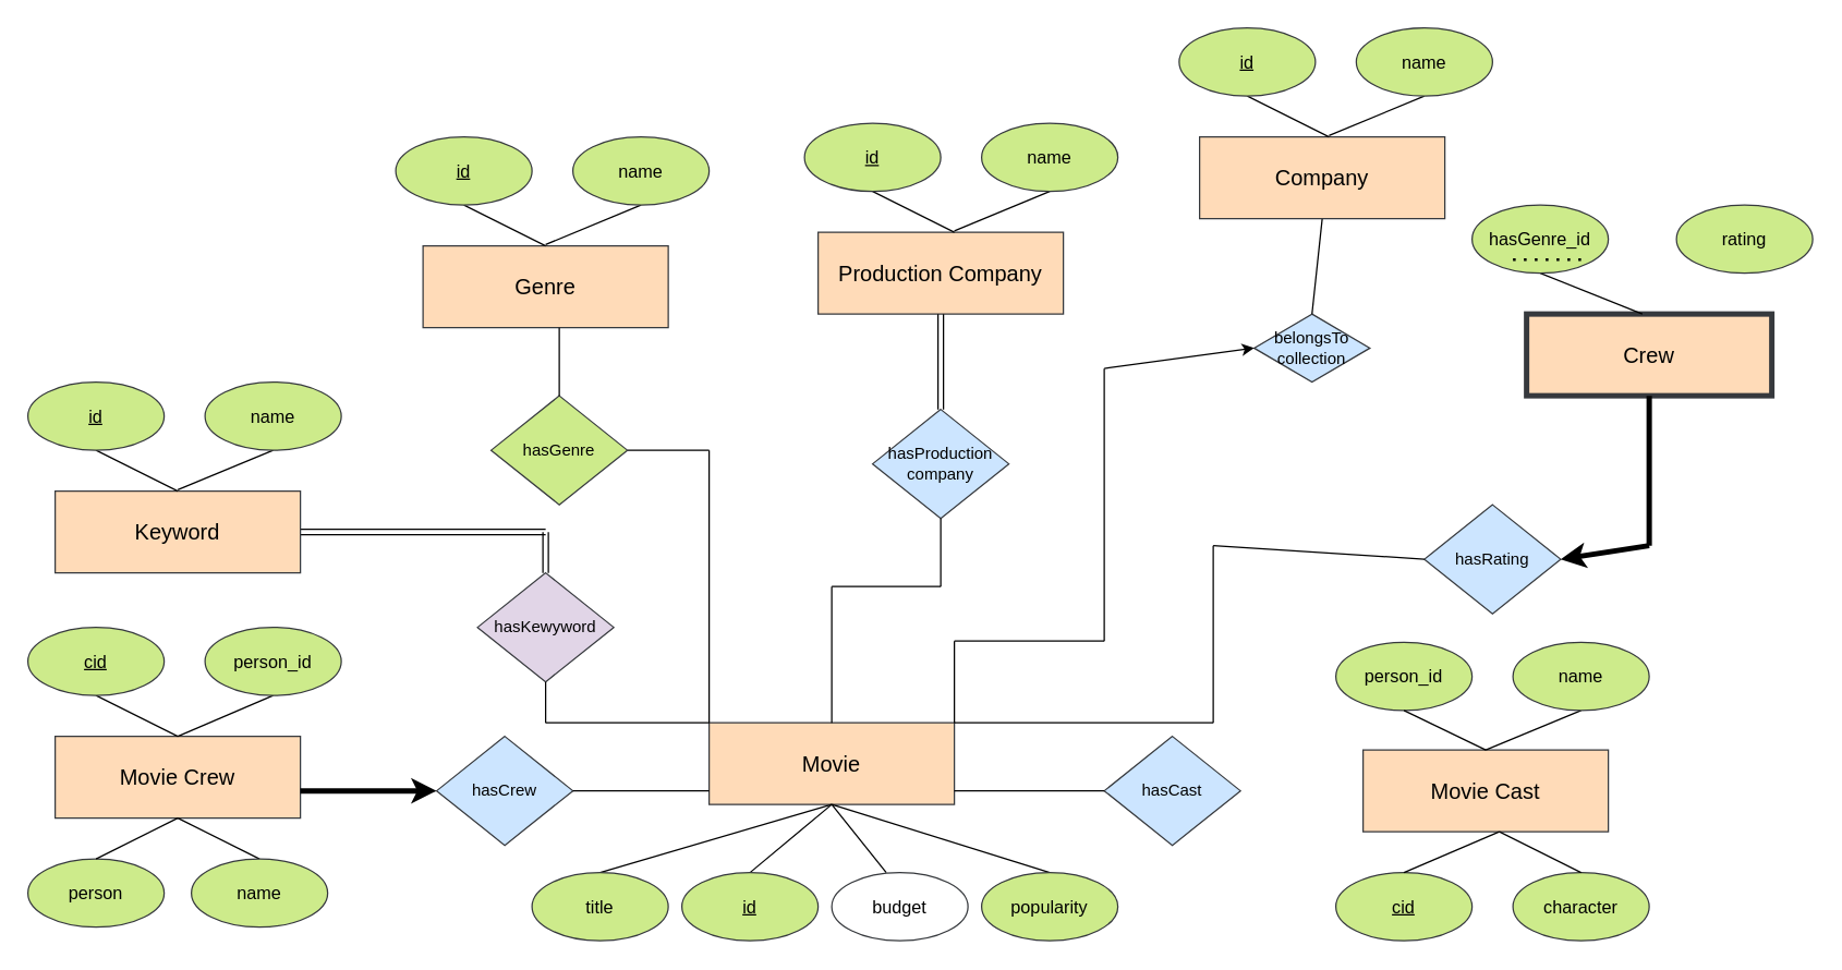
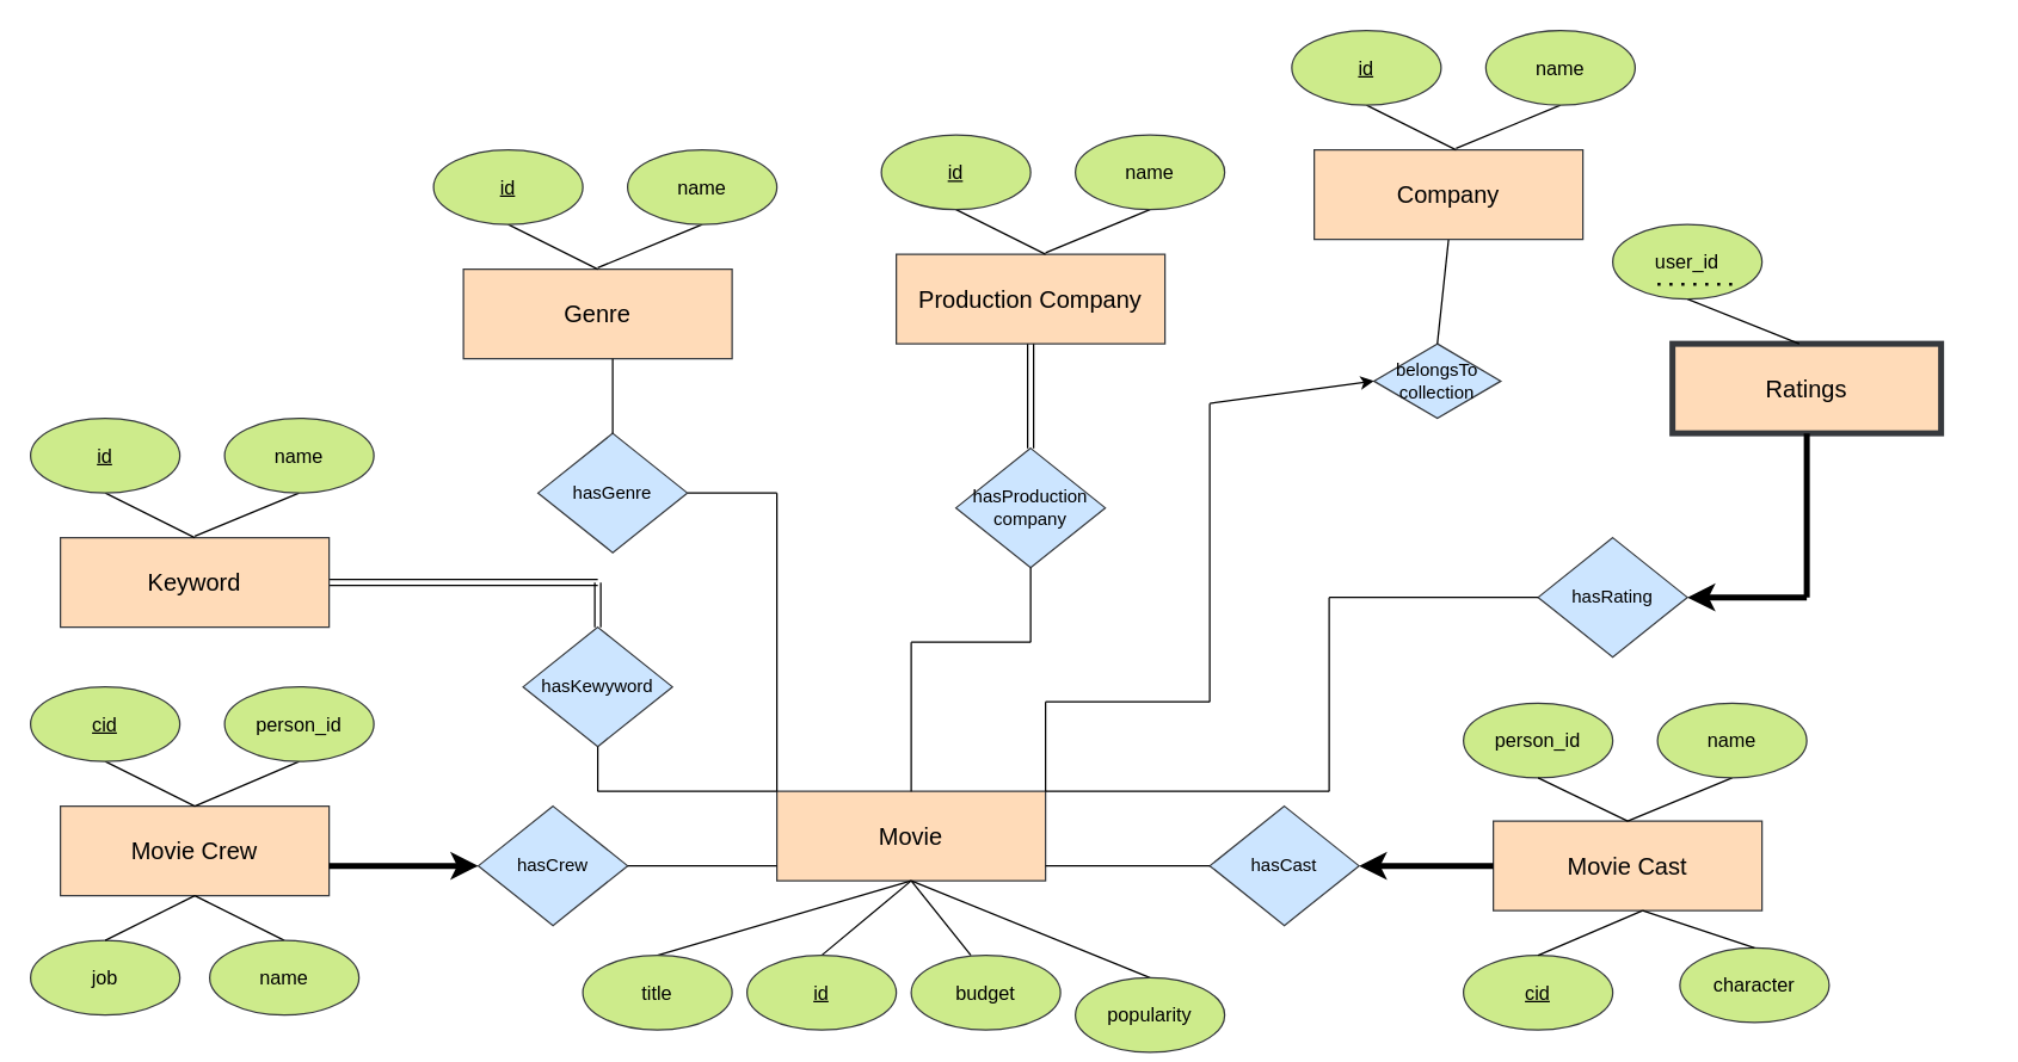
- <mxCell id="74" value="&lt;p class=&quot;MsoNormal&quot;&gt;hasGenre_id&lt;/p&gt;" style="ellipse;whiteSpace=wrap;html=1;fillColor=#cdeb8b;strokeColor=#36393d;fontSize=13;" parent="1" vertex="1"><mxGeometry x="1080" y="150" width="100" height="50" as="geometry" /></mxCell>
+ <mxCell id="74" value="&lt;p class=&quot;MsoNormal&quot;&gt;user_id&lt;/p&gt;" style="ellipse;whiteSpace=wrap;html=1;fillColor=#cdeb8b;strokeColor=#36393d;fontSize=13;" parent="1" vertex="1"><mxGeometry x="1080" y="150" width="100" height="50" as="geometry" /></mxCell>
- <mxCell id="75" value="rating" style="ellipse;whiteSpace=wrap;html=1;fillColor=#cdeb8b;strokeColor=#36393d;fontSize=13;" parent="1" vertex="1"><mxGeometry x="1230" y="150" width="100" height="50" as="geometry" /></mxCell>
- <mxCell id="72" value="&lt;span style=&quot;font-size: 16px;&quot;&gt;Crew&lt;/span&gt;" style="rounded=0;whiteSpace=wrap;html=1;fontSize=14;fillColor=#ffdbb8;strokeColor=#36393d;perimeterSpacing=0;fillStyle=auto;gradientColor=none;strokeWidth=4;" parent="1" vertex="1"><mxGeometry x="1120" y="230" width="180" height="60" as="geometry" /></mxCell>
+ <mxCell id="72" value="&lt;span style=&quot;font-size: 16px;&quot;&gt;Ratings&lt;/span&gt;" style="rounded=0;whiteSpace=wrap;html=1;fontSize=14;fillColor=#ffdbb8;strokeColor=#36393d;perimeterSpacing=0;fillStyle=auto;gradientColor=none;strokeWidth=4;" parent="1" vertex="1"><mxGeometry x="1120" y="230" width="180" height="60" as="geometry" /></mxCell>
- <mxCell id="44" value="hasGenre" style="rhombus;whiteSpace=wrap;html=1;fillColor=#cdeb8b;strokeColor=#36393d;" parent="1" vertex="1"><mxGeometry x="360" y="290" width="100" height="80" as="geometry" /></mxCell>
+ <mxCell id="44" value="hasGenre" style="rhombus;whiteSpace=wrap;html=1;fillColor=#cce5ff;strokeColor=#36393d;" parent="1" vertex="1"><mxGeometry x="360" y="290" width="100" height="80" as="geometry" /></mxCell>
- <mxCell id="71" value="hasRating" style="rhombus;whiteSpace=wrap;html=1;fillColor=#cce5ff;strokeColor=#36393d;" parent="1" vertex="1"><mxGeometry x="1045" y="370" width="100" height="80" as="geometry" /></mxCell>
+ <mxCell id="71" value="hasRating" style="rhombus;whiteSpace=wrap;html=1;fillColor=#cce5ff;strokeColor=#36393d;" parent="1" vertex="1"><mxGeometry x="1030" y="360" width="100" height="80" as="geometry" /></mxCell>
- <mxCell id="35" value="hasKewyword" style="rhombus;whiteSpace=wrap;html=1;fillColor=#e1d5e7;strokeColor=#36393d;" parent="1" vertex="1"><mxGeometry x="350" y="420" width="100" height="80" as="geometry" /></mxCell>
+ <mxCell id="35" value="hasKewyword" style="rhombus;whiteSpace=wrap;html=1;fillColor=#cce5ff;strokeColor=#36393d;" parent="1" vertex="1"><mxGeometry x="350" y="420" width="100" height="80" as="geometry" /></mxCell>
+ <mxCell id="86" value="" style="endArrow=classic;html=1;rounded=0;entryX=1;entryY=0.5;entryDx=0;entryDy=0;exitX=0;exitY=0.5;exitDx=0;exitDy=0;strokeWidth=4;" parent="1" source="23" target="22" edge="1"><mxGeometry width="50" height="50" relative="1" as="geometry"><mxPoint x="940" y="590" as="sourcePoint" /><mxPoint x="990" y="540" as="targetPoint" /></mxGeometry></mxCell>
- <mxCell id="14" value="person" style="ellipse;whiteSpace=wrap;html=1;fillColor=#cdeb8b;strokeColor=#36393d;fontSize=13;" parent="1" vertex="1"><mxGeometry x="20" y="630" width="100" height="50" as="geometry" /></mxCell>
+ <mxCell id="14" value="job" style="ellipse;whiteSpace=wrap;html=1;fillColor=#cdeb8b;strokeColor=#36393d;fontSize=13;" parent="1" vertex="1"><mxGeometry x="20" y="630" width="100" height="50" as="geometry" /></mxCell>
- <mxCell id="9" value="budget" style="ellipse;whiteSpace=wrap;html=1;fillColor=#ffffff;strokeColor=#36393d;fontSize=13;" parent="1" vertex="1"><mxGeometry x="610" y="640" width="100" height="50" as="geometry" /></mxCell>
+ <mxCell id="9" value="budget" style="ellipse;whiteSpace=wrap;html=1;fillColor=#cdeb8b;strokeColor=#36393d;fontSize=13;" parent="1" vertex="1"><mxGeometry x="610" y="640" width="100" height="50" as="geometry" /></mxCell>
- <mxCell id="11" value="popularity" style="ellipse;whiteSpace=wrap;html=1;fillColor=#cdeb8b;strokeColor=#36393d;fontSize=13;" parent="1" vertex="1"><mxGeometry x="720" y="640" width="100" height="50" as="geometry" /></mxCell>
+ <mxCell id="11" value="popularity" style="ellipse;whiteSpace=wrap;html=1;fillColor=#cdeb8b;strokeColor=#36393d;fontSize=13;" parent="1" vertex="1"><mxGeometry x="720" y="655" width="100" height="50" as="geometry" /></mxCell>
- <mxCell id="25" value="character" style="ellipse;whiteSpace=wrap;html=1;fillColor=#cdeb8b;strokeColor=#36393d;fontSize=13;" parent="1" vertex="1"><mxGeometry x="1110" y="640" width="100" height="50" as="geometry" /></mxCell>
+ <mxCell id="25" value="character" style="ellipse;whiteSpace=wrap;html=1;fillColor=#cdeb8b;strokeColor=#36393d;fontSize=13;" parent="1" vertex="1"><mxGeometry x="1125" y="635" width="100" height="50" as="geometry" /></mxCell>
